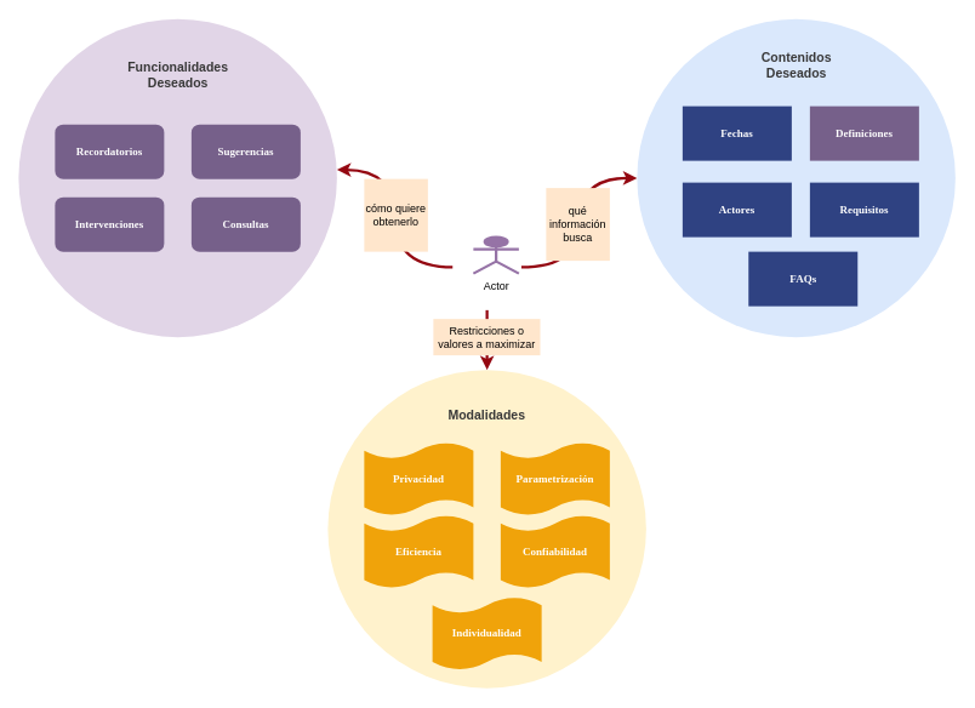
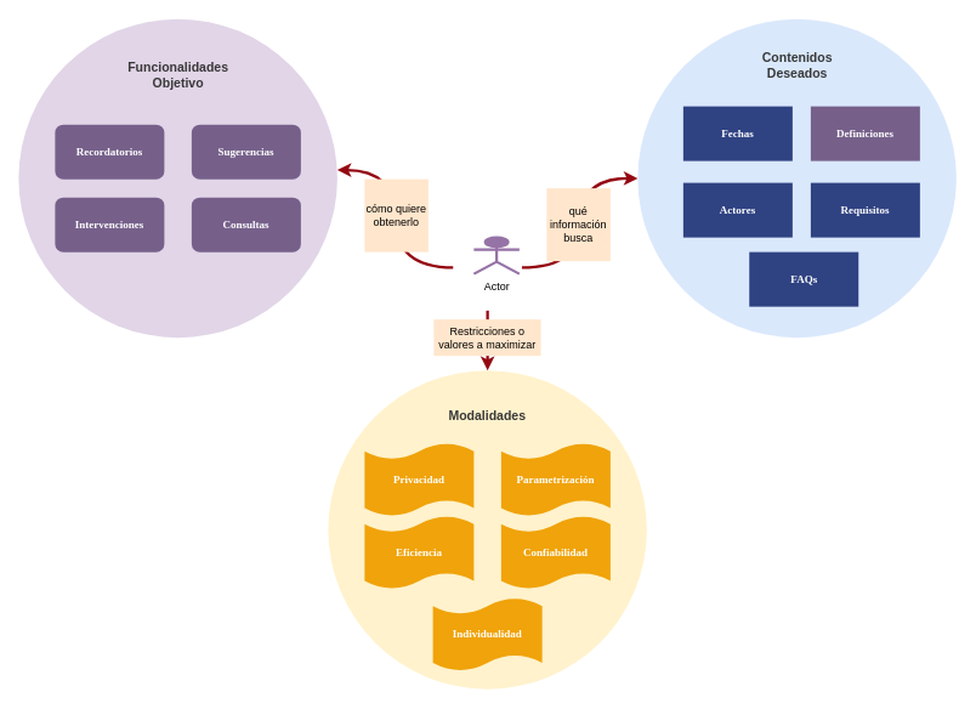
- <mxCell id="13" value="Funcionalidades Deseados" style="text;html=1;strokeColor=none;fillColor=none;align=center;verticalAlign=middle;whiteSpace=wrap;rounded=0;fontSize=14;fontStyle=1;fontColor=#383838;" parent="1" vertex="1"><mxGeometry x="127.5" y="56" width="135" height="50" as="geometry" /></mxCell>
+ <mxCell id="13" value="Funcionalidades Objetivo" style="text;html=1;strokeColor=none;fillColor=none;align=center;verticalAlign=middle;whiteSpace=wrap;rounded=0;fontSize=14;fontStyle=1;fontColor=#383838;" parent="1" vertex="1"><mxGeometry x="127.5" y="56" width="135" height="50" as="geometry" /></mxCell>
